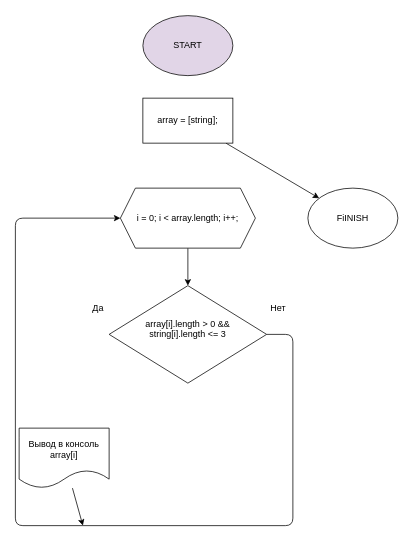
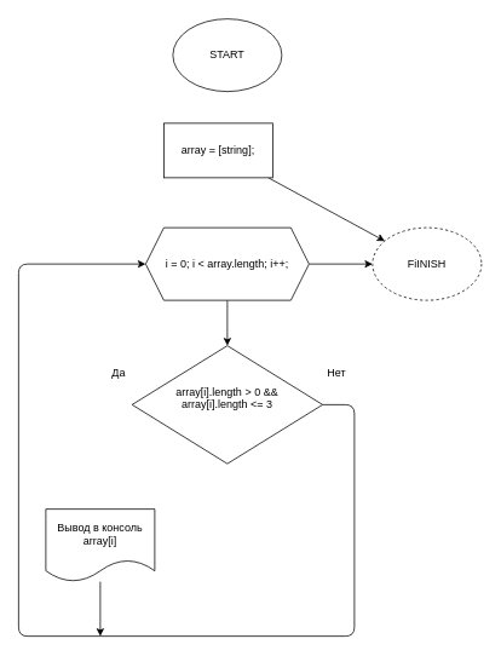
- <mxCell id="2" value="START" style="ellipse;whiteSpace=wrap;html=1;fillColor=#e1d5e7;" vertex="1" parent="1"><mxGeometry x="190" y="20" width="120" height="80" as="geometry" /></mxCell>
+ <mxCell id="2" value="START" style="ellipse;whiteSpace=wrap;html=1;" vertex="1" parent="1"><mxGeometry x="190" y="20" width="120" height="80" as="geometry" /></mxCell>
- <mxCell id="4" value="array = [string];" style="rounded=0;whiteSpace=wrap;html=1;" vertex="1" parent="1"><mxGeometry x="190" y="130" width="120" height="60" as="geometry" /></mxCell>
+ <mxCell id="4" value="array = [string];" style="rounded=0;whiteSpace=wrap;html=1;" vertex="1" parent="1"><mxGeometry x="180" y="135" width="120" height="60" as="geometry" /></mxCell>
+ <mxCell id="6" style="edgeStyle=none;html=1;entryX=0;entryY=0.5;entryDx=0;entryDy=0;" edge="1" parent="1" source="7" target="14"><mxGeometry relative="1" as="geometry" /></mxCell>
- <mxCell id="14" value="FiINISH" style="ellipse;whiteSpace=wrap;html=1;" vertex="1" parent="1"><mxGeometry x="410" y="250" width="120" height="80" as="geometry" /></mxCell>
+ <mxCell id="14" value="FiINISH" style="ellipse;whiteSpace=wrap;html=1;dashed=1;" vertex="1" parent="1"><mxGeometry x="410" y="250" width="120" height="80" as="geometry" /></mxCell>
- <mxCell id="9" value="array[i].length &amp;gt; 0 &amp;amp;&amp;amp; &lt;br&gt;string[i].length &amp;lt;= 3&lt;br&gt;&amp;nbsp;" style="rhombus;whiteSpace=wrap;html=1;" vertex="1" parent="1"><mxGeometry x="145" y="380" width="210" height="130" as="geometry" /></mxCell>
+ <mxCell id="9" value="array[i].length &amp;gt; 0 &amp;amp;&amp;amp; &lt;br&gt;array[i].length &amp;lt;= 3&lt;br&gt;&amp;nbsp;" style="rhombus;whiteSpace=wrap;html=1;" vertex="1" parent="1"><mxGeometry x="145" y="380" width="210" height="130" as="geometry" /></mxCell>
- <mxCell id="11" value="Вывод в консоль&lt;br&gt;array[i]" style="shape=document;whiteSpace=wrap;html=1;boundedLbl=1;" vertex="1" parent="1"><mxGeometry x="25" y="570" width="120" height="80" as="geometry" /></mxCell>
+ <mxCell id="11" value="Вывод в консоль&lt;br&gt;array[i]" style="shape=document;whiteSpace=wrap;html=1;boundedLbl=1;" vertex="1" parent="1"><mxGeometry x="50" y="560" width="120" height="80" as="geometry" /></mxCell>
